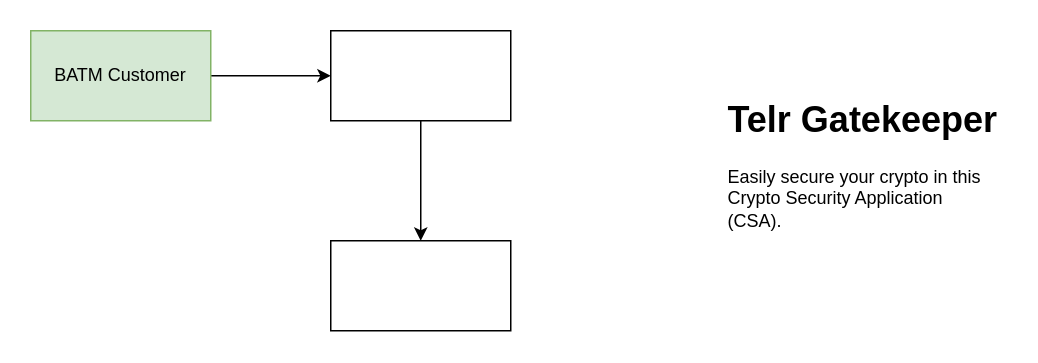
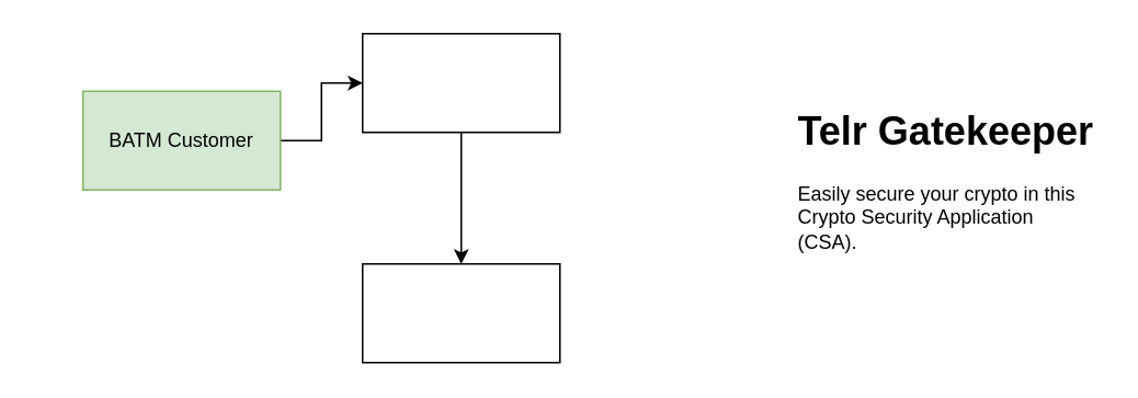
- <mxCell id="3" value="BATM Customer" style="rounded=0;whiteSpace=wrap;html=1;fillColor=#d5e8d4;strokeColor=#82b366;" vertex="1" parent="1"><mxGeometry x="20" y="20" width="120" height="60" as="geometry" /></mxCell>
+ <mxCell id="3" value="BATM Customer" style="rounded=0;whiteSpace=wrap;html=1;fillColor=#d5e8d4;strokeColor=#82b366;" vertex="1" parent="1"><mxGeometry x="50" y="55" width="120" height="60" as="geometry" /></mxCell>
